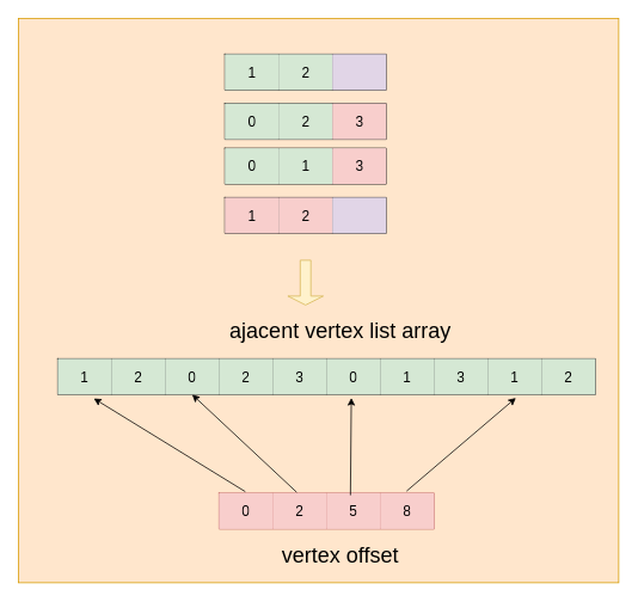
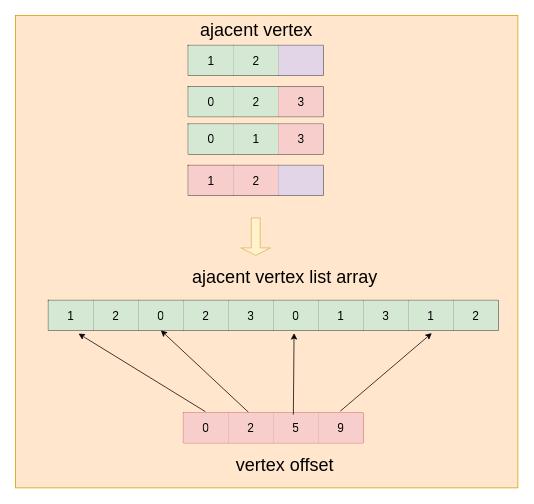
+ <mxCell id="8" value="&lt;span style=&quot;font-weight: normal;&quot;&gt;ajacent vertex&lt;/span&gt;" style="text;strokeColor=none;fillColor=none;html=1;fontSize=24;fontStyle=1;verticalAlign=middle;align=center;" vertex="1" parent="1"><mxGeometry x="250.5" y="20" width="180" height="40" as="geometry" /></mxCell>
- <mxCell id="41" value="8" style="shape=partialRectangle;html=1;whiteSpace=wrap;connectable=0;strokeColor=#b85450;overflow=hidden;fillColor=#f8cecc;top=0;left=0;bottom=0;right=0;pointerEvents=1;fontSize=16;" vertex="1" parent="37"><mxGeometry x="180" width="60" height="40" as="geometry"><mxRectangle width="60" height="40" as="alternateBounds" /></mxGeometry></mxCell>
+ <mxCell id="41" value="9" style="shape=partialRectangle;html=1;whiteSpace=wrap;connectable=0;strokeColor=#b85450;overflow=hidden;fillColor=#f8cecc;top=0;left=0;bottom=0;right=0;pointerEvents=1;fontSize=16;" vertex="1" parent="37"><mxGeometry x="180" width="60" height="40" as="geometry"><mxRectangle width="60" height="40" as="alternateBounds" /></mxGeometry></mxCell>
